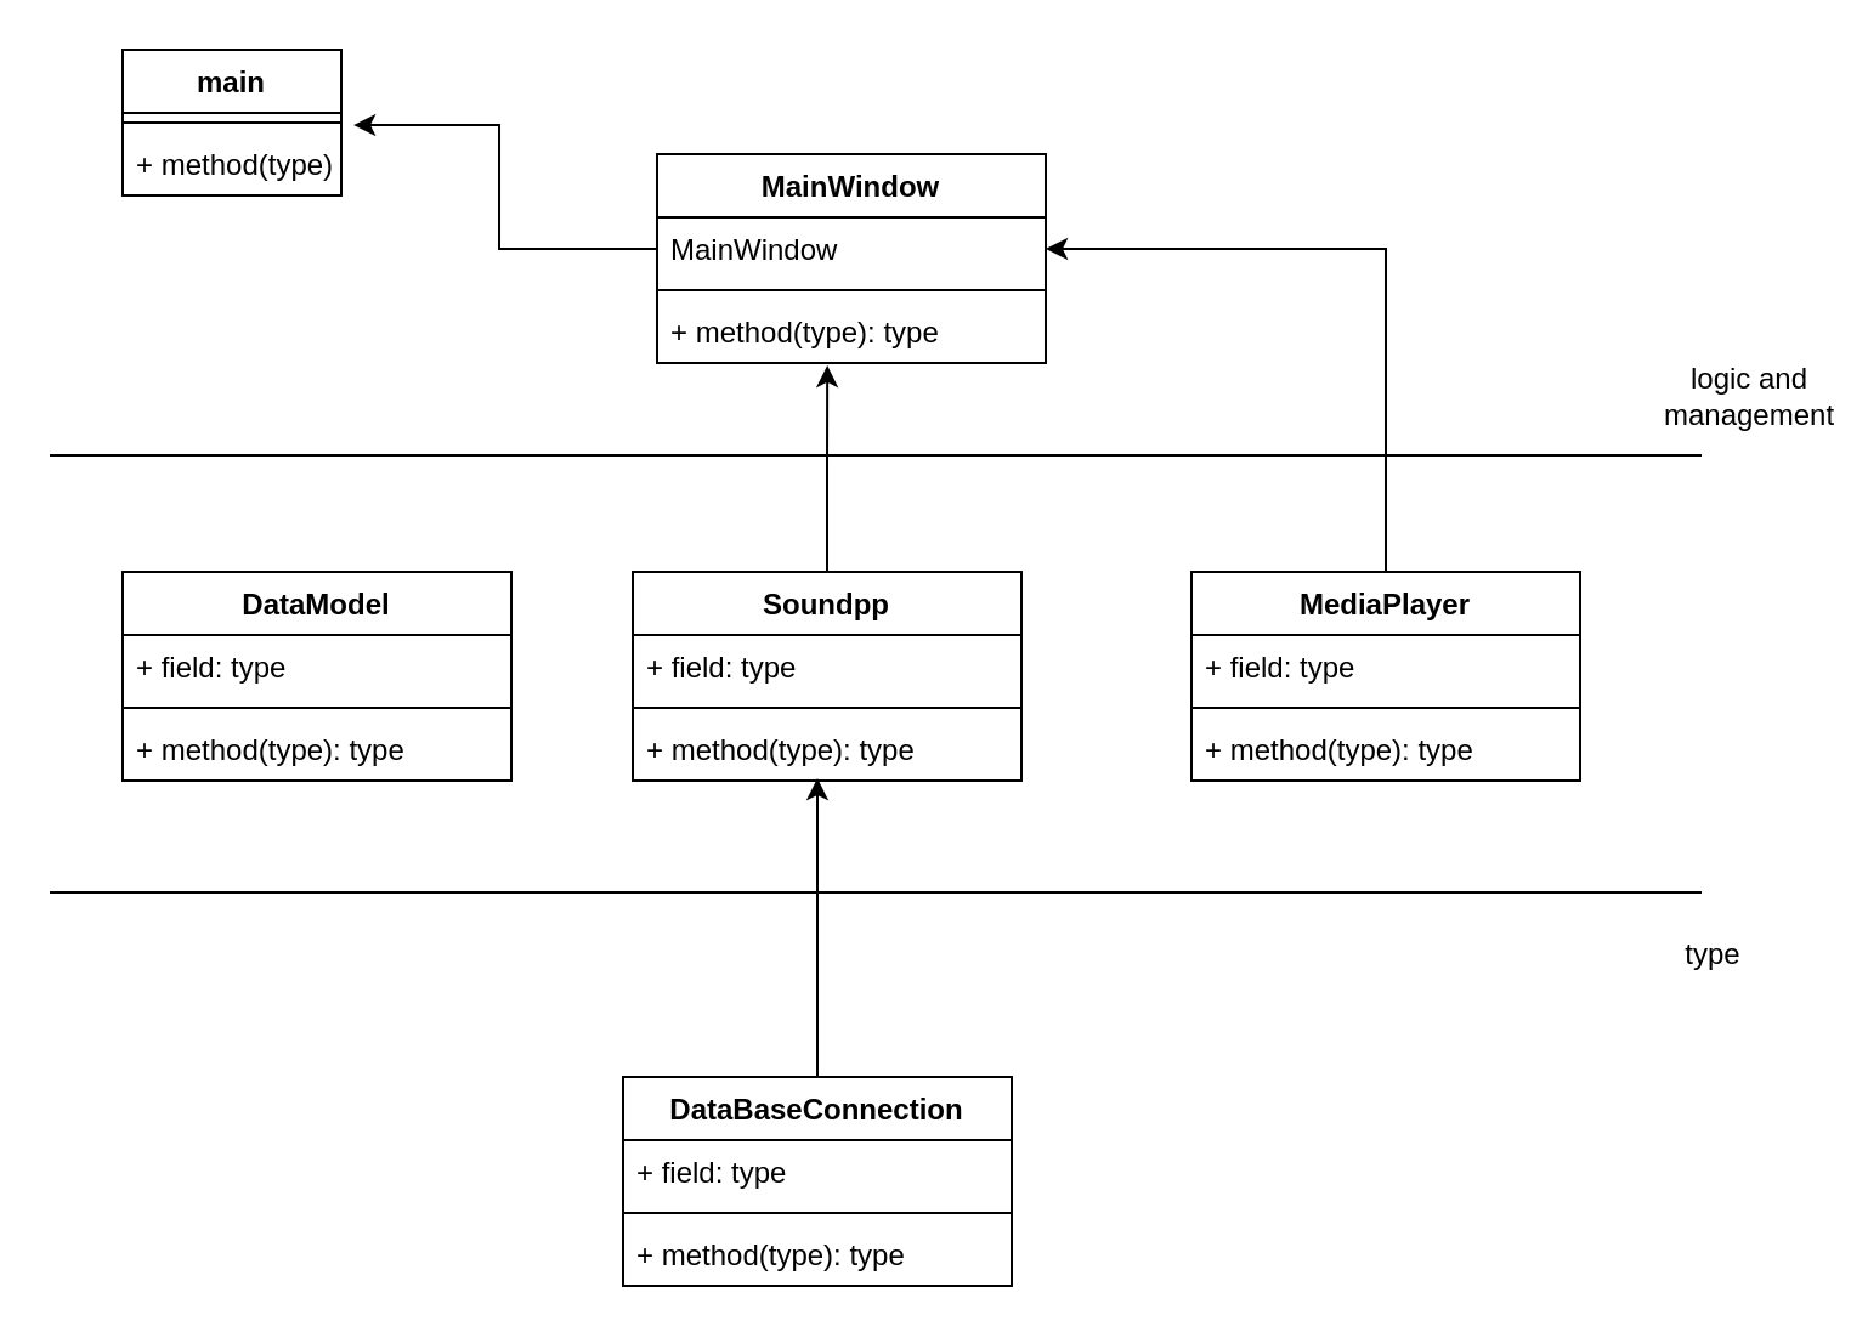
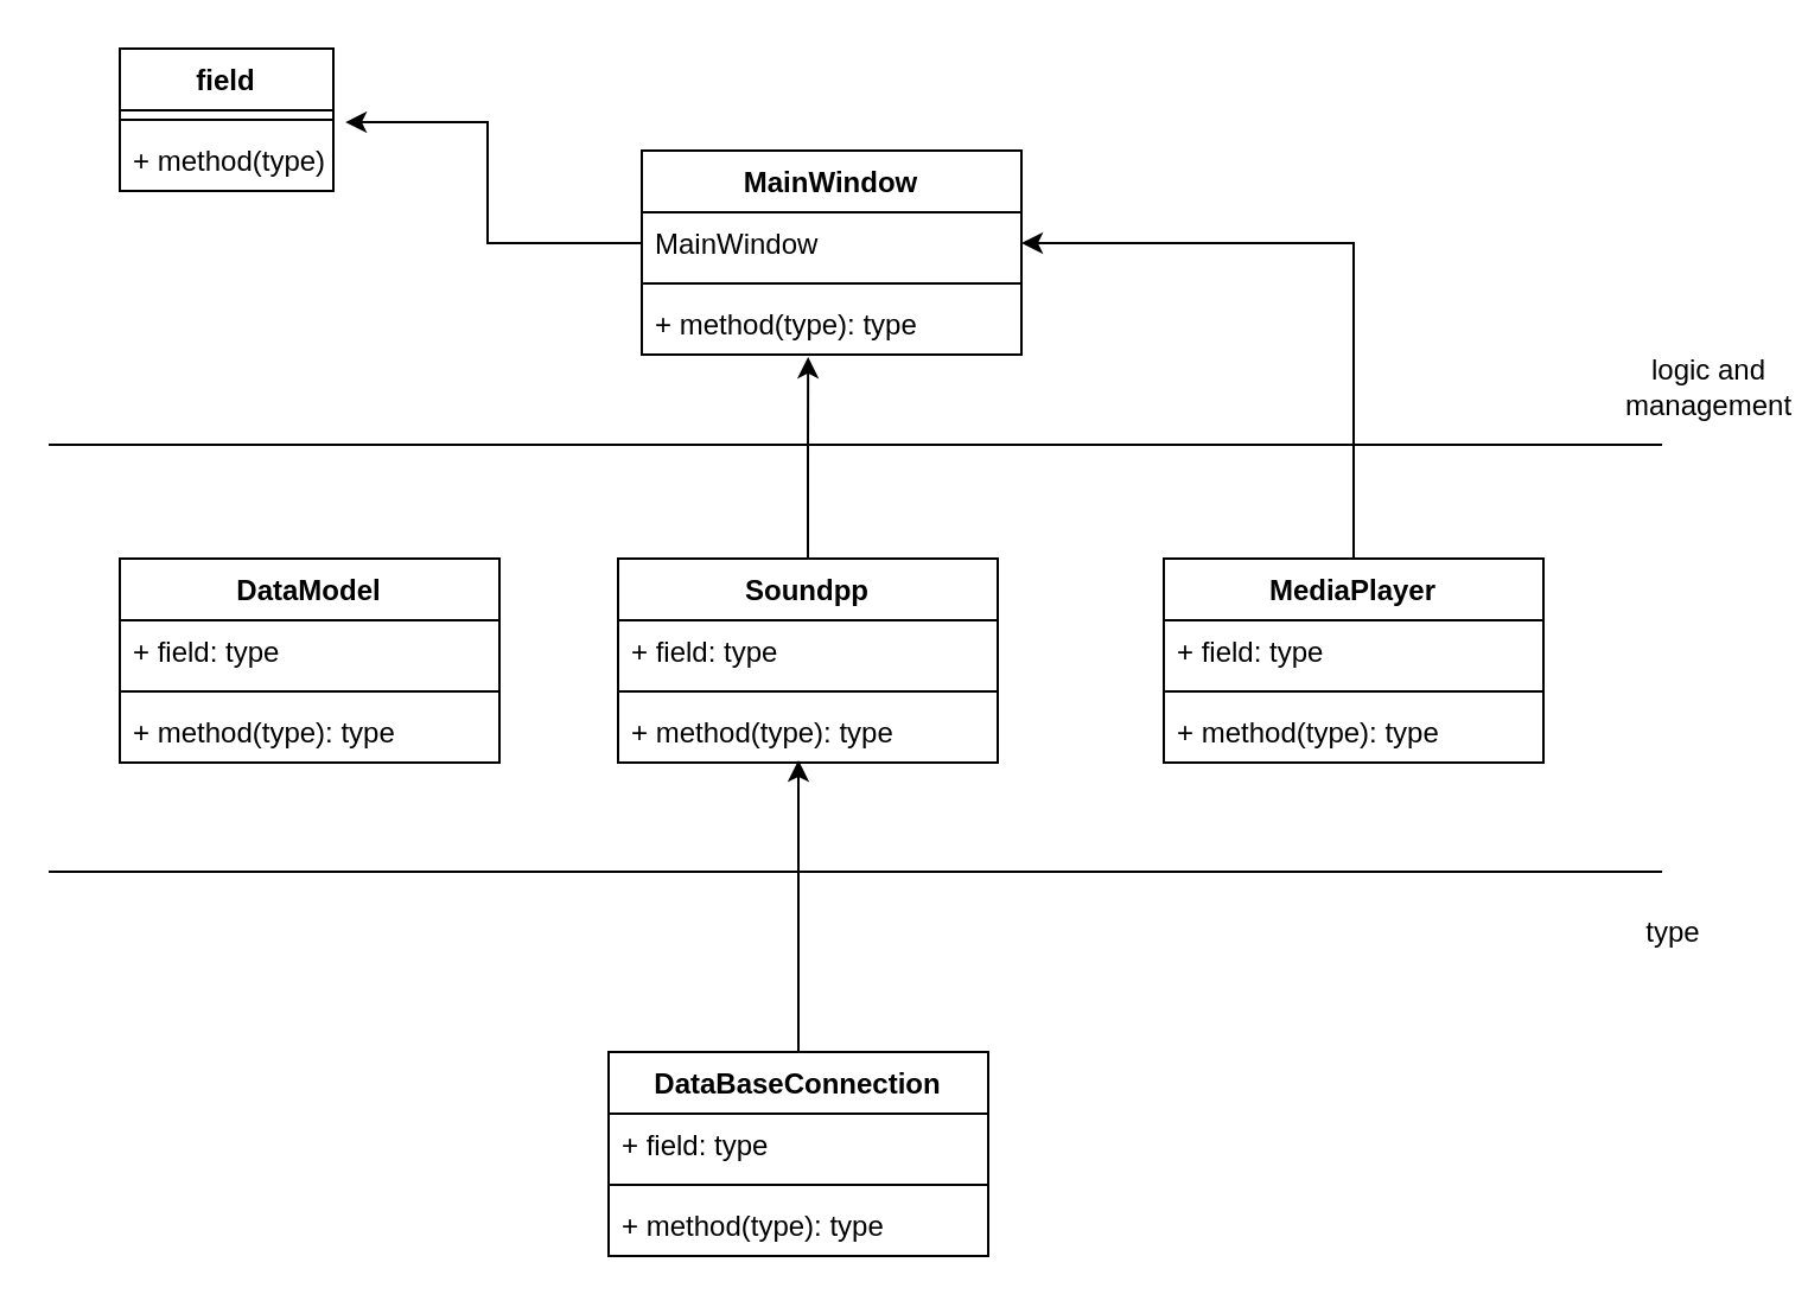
- <mxCell id="26" value="main" style="swimlane;fontStyle=1;align=center;verticalAlign=top;childLayout=stackLayout;horizontal=1;startSize=26;horizontalStack=0;resizeParent=1;resizeParentMax=0;resizeLast=0;collapsible=1;marginBottom=0;" parent="1" vertex="1"><mxGeometry x="50" y="20" width="90" height="60" as="geometry" /></mxCell>
+ <mxCell id="26" value="field" style="swimlane;fontStyle=1;align=center;verticalAlign=top;childLayout=stackLayout;horizontal=1;startSize=26;horizontalStack=0;resizeParent=1;resizeParentMax=0;resizeLast=0;collapsible=1;marginBottom=0;" parent="1" vertex="1"><mxGeometry x="50" y="20" width="90" height="60" as="geometry" /></mxCell>
